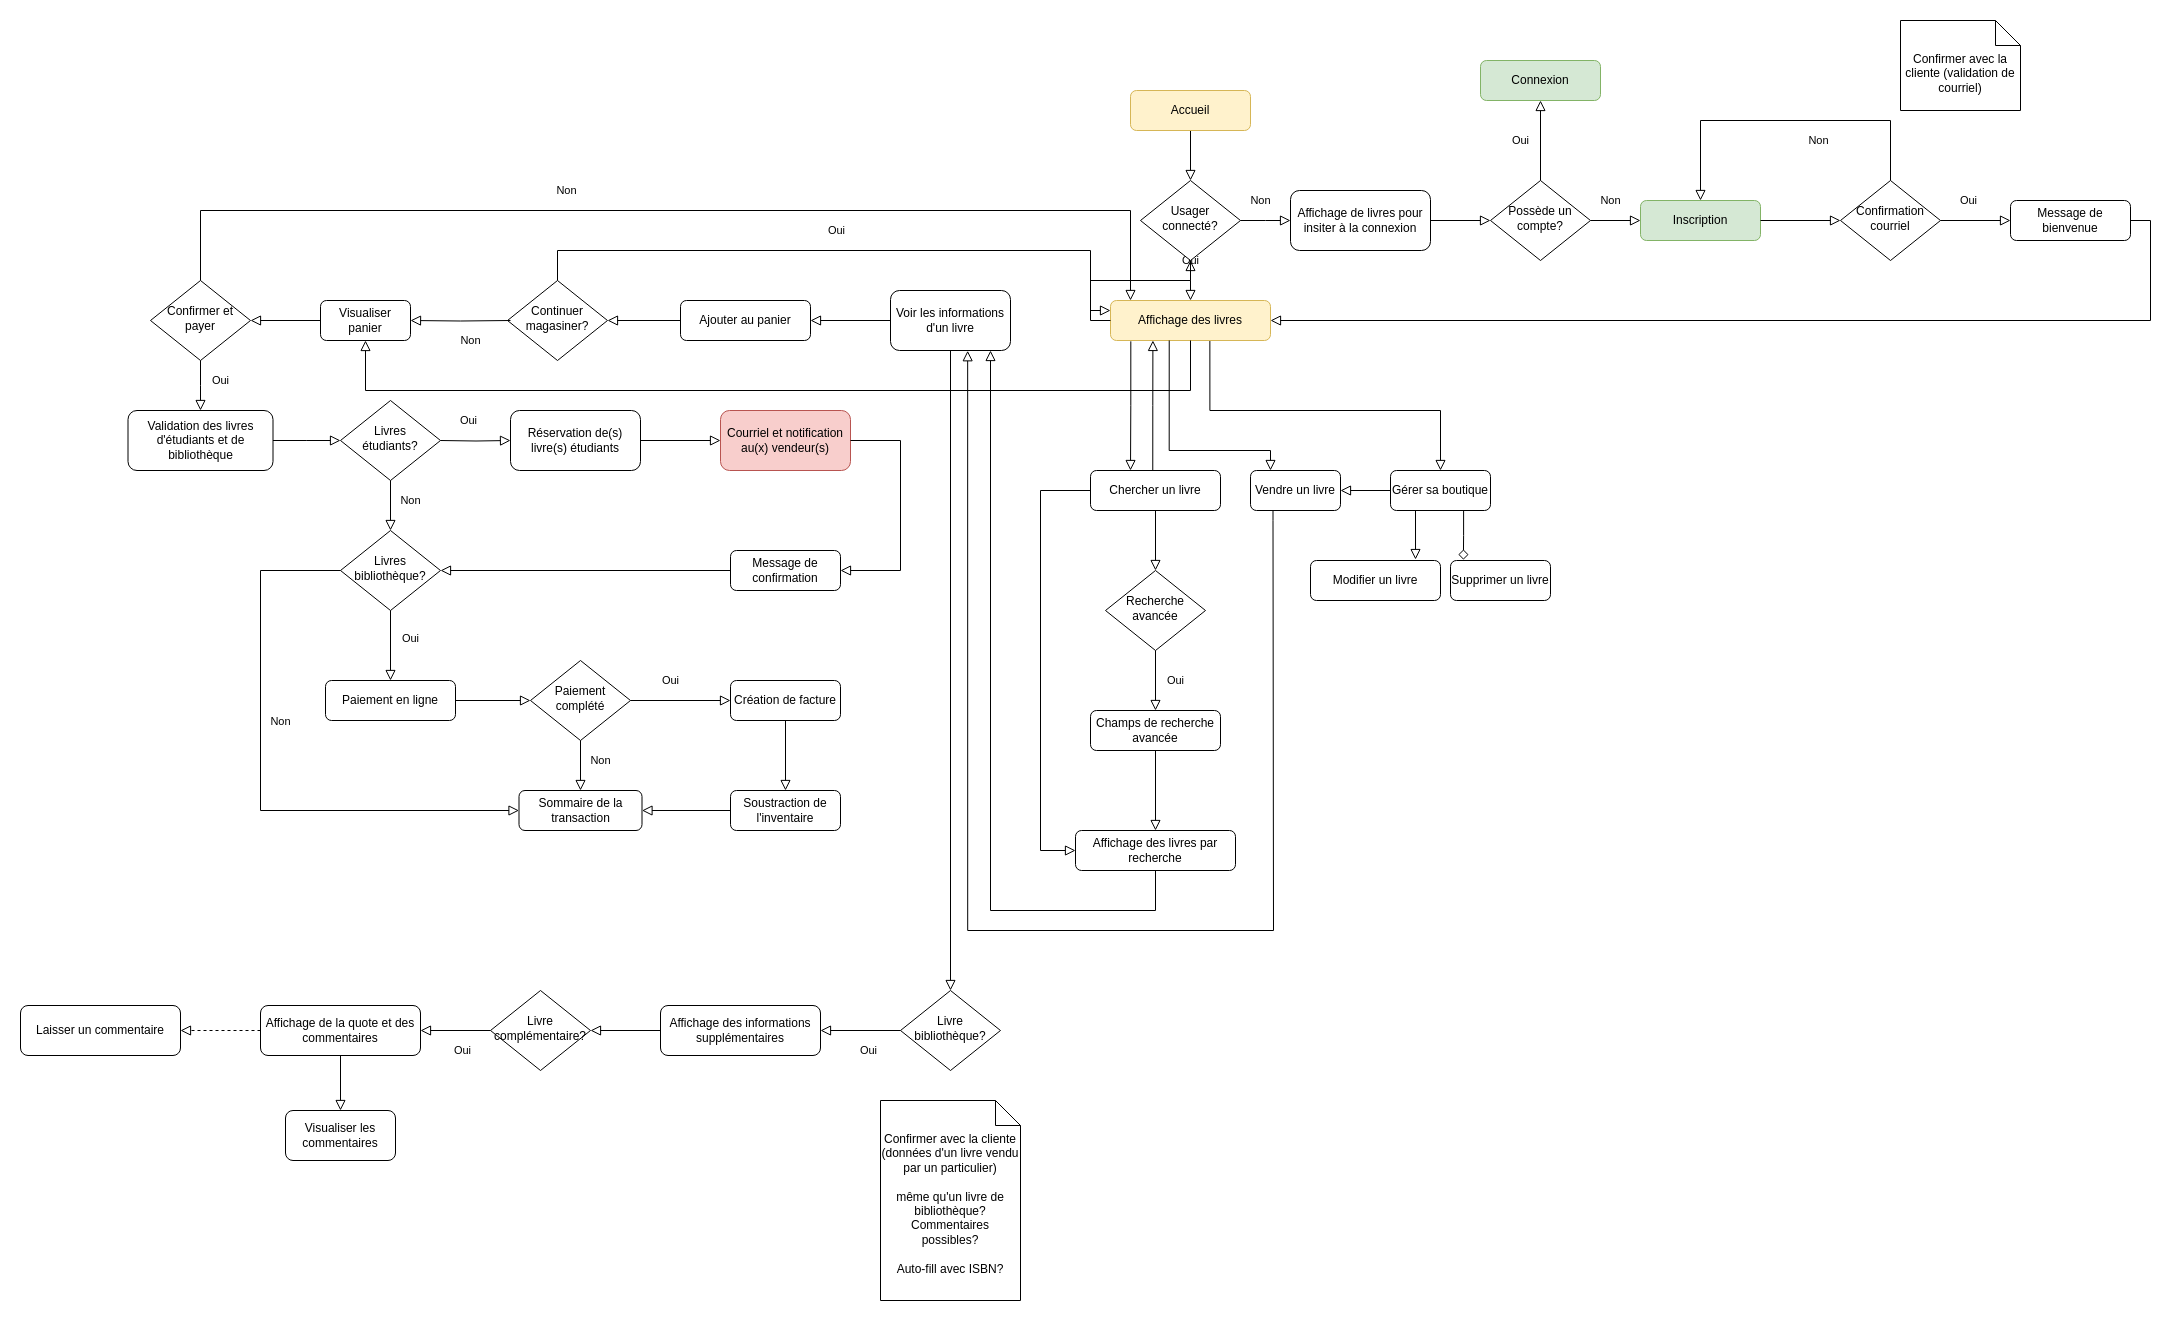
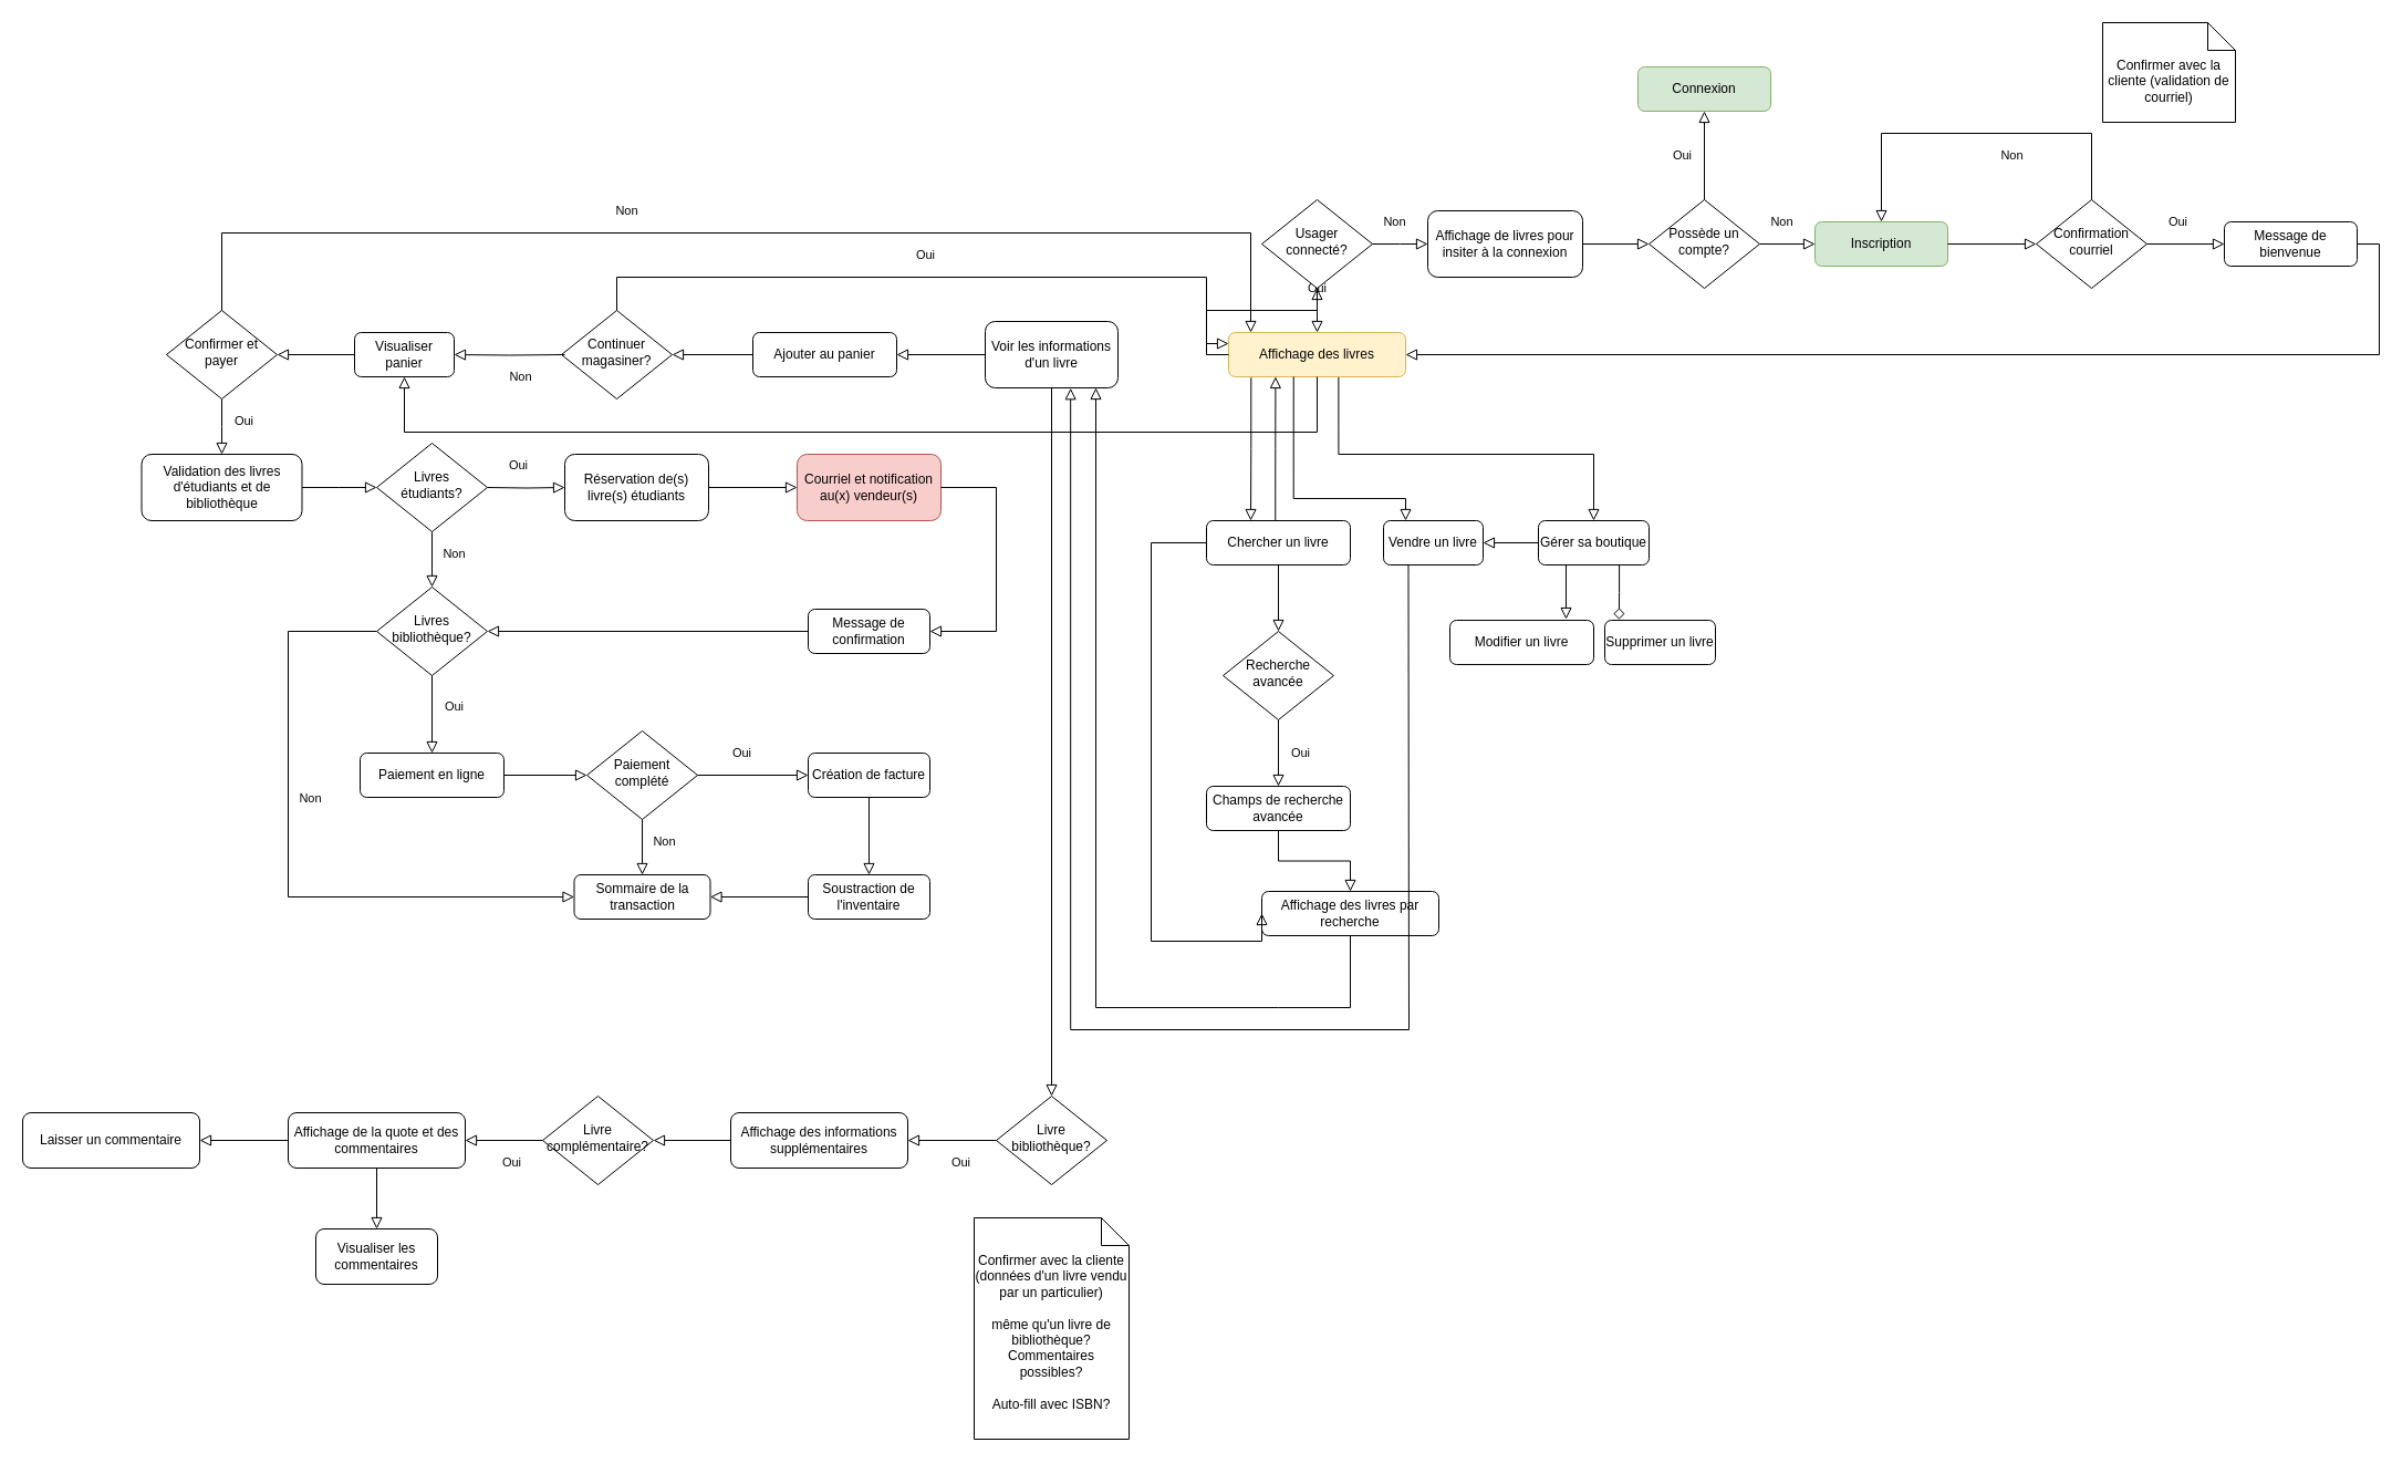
- <mxCell id="3" value="Accueil" style="rounded=1;whiteSpace=wrap;html=1;fontSize=12;glass=0;strokeWidth=1;shadow=0;fillColor=#fff2cc;strokeColor=#d6b656;" parent="1" vertex="1"><mxGeometry x="1130" y="90" width="120" height="40" as="geometry" /></mxCell>
- <mxCell id="2" value="" style="rounded=0;html=1;jettySize=auto;orthogonalLoop=1;fontSize=11;endArrow=block;endFill=0;endSize=8;strokeWidth=1;shadow=0;labelBackgroundColor=none;edgeStyle=orthogonalEdgeStyle;" parent="1" source="3" target="6" edge="1"><mxGeometry relative="1" as="geometry" /></mxCell>
- <mxCell id="32" value="Affichage des livres par recherche" style="rounded=1;whiteSpace=wrap;html=1;fontSize=12;glass=0;strokeWidth=1;shadow=0;" parent="1" vertex="1"><mxGeometry x="1075" y="830" width="160" height="40" as="geometry" /></mxCell>
+ <mxCell id="32" value="Affichage des livres par recherche" style="rounded=1;whiteSpace=wrap;html=1;fontSize=12;glass=0;strokeWidth=1;shadow=0;" parent="1" vertex="1"><mxGeometry x="1140" y="805" width="160" height="40" as="geometry" /></mxCell>
- <mxCell id="84" value="" style="rounded=0;html=1;jettySize=auto;orthogonalLoop=1;fontSize=11;endArrow=block;endFill=0;endSize=8;strokeWidth=1;shadow=0;labelBackgroundColor=none;edgeStyle=orthogonalEdgeStyle;entryX=1;entryY=0.5;entryDx=0;entryDy=0;exitX=0;exitY=0.5;exitDx=0;exitDy=0;dashed=1;" parent="1" source="81" target="82" edge="1"><mxGeometry relative="1" as="geometry"><mxPoint x="670" y="1040" as="sourcePoint" /><mxPoint x="600" y="1040" as="targetPoint" /></mxGeometry></mxCell>
+ <mxCell id="84" value="" style="rounded=0;html=1;jettySize=auto;orthogonalLoop=1;fontSize=11;endArrow=block;endFill=0;endSize=8;strokeWidth=1;shadow=0;labelBackgroundColor=none;edgeStyle=orthogonalEdgeStyle;entryX=1;entryY=0.5;entryDx=0;entryDy=0;exitX=0;exitY=0.5;exitDx=0;exitDy=0;" parent="1" source="81" target="82" edge="1"><mxGeometry relative="1" as="geometry"><mxPoint x="670" y="1040" as="sourcePoint" /><mxPoint x="600" y="1040" as="targetPoint" /></mxGeometry></mxCell>
